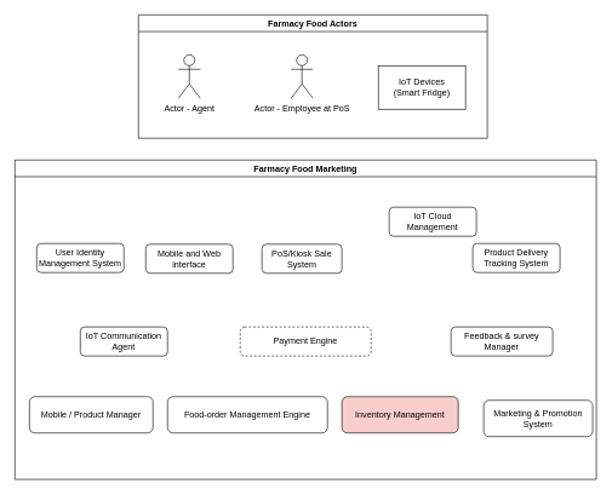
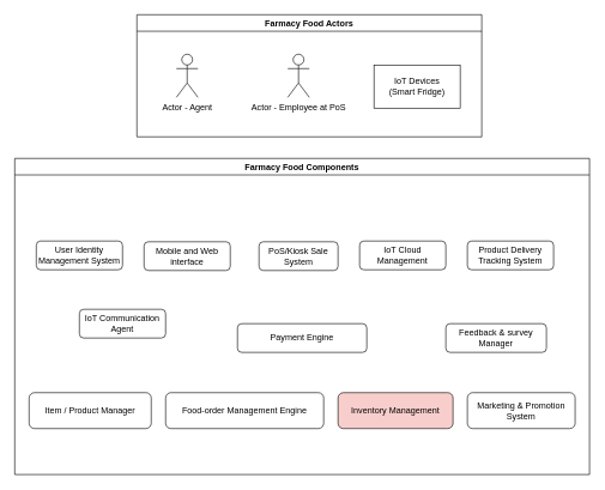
- <mxCell id="6" value="Farmacy Food Marketing" style="swimlane;" parent="1" vertex="1"><mxGeometry x="20" y="220" width="800" height="440" as="geometry"><mxRectangle x="30" y="380" width="190" height="23" as="alternateBounds" /></mxGeometry></mxCell>
+ <mxCell id="6" value="Farmacy Food Components" style="swimlane;" parent="1" vertex="1"><mxGeometry x="20" y="220" width="800" height="440" as="geometry"><mxRectangle x="30" y="380" width="190" height="23" as="alternateBounds" /></mxGeometry></mxCell>
- <mxCell id="15" value="&lt;p&gt;&lt;span&gt;IoT Cloud Management&lt;/span&gt;&lt;/p&gt;" style="rounded=1;whiteSpace=wrap;html=1;" parent="6" vertex="1"><mxGeometry x="515" y="65" width="120" height="40" as="geometry" /></mxCell>
+ <mxCell id="15" value="&lt;p&gt;&lt;span&gt;IoT Cloud Management&lt;/span&gt;&lt;/p&gt;" style="rounded=1;whiteSpace=wrap;html=1;" parent="6" vertex="1"><mxGeometry x="480" y="115" width="120" height="40" as="geometry" /></mxCell>
- <mxCell id="13" value="&lt;p&gt;&lt;span&gt;IoT Communication Agent&lt;/span&gt;&lt;/p&gt;" style="rounded=1;whiteSpace=wrap;html=1;" parent="6" vertex="1"><mxGeometry x="90" y="230" width="120" height="40" as="geometry" /></mxCell>
+ <mxCell id="13" value="&lt;p&gt;&lt;span&gt;IoT Communication Agent&lt;/span&gt;&lt;/p&gt;" style="rounded=1;whiteSpace=wrap;html=1;" parent="6" vertex="1"><mxGeometry x="90" y="210" width="120" height="40" as="geometry" /></mxCell>
- <mxCell id="12" value="&lt;p&gt;&lt;span&gt;Payment Engine&lt;/span&gt;&lt;/p&gt;" style="rounded=1;whiteSpace=wrap;html=1;dashed=1;" parent="6" vertex="1"><mxGeometry x="310" y="230" width="180" height="40" as="geometry" /></mxCell>
+ <mxCell id="12" value="&lt;p&gt;&lt;span&gt;Payment Engine&lt;/span&gt;&lt;/p&gt;" style="rounded=1;whiteSpace=wrap;html=1;" parent="6" vertex="1"><mxGeometry x="310" y="230" width="180" height="40" as="geometry" /></mxCell>
- <mxCell id="8" value="Mobile / Product Manager" style="rounded=1;whiteSpace=wrap;html=1;" parent="6" vertex="1"><mxGeometry x="20" y="326" width="170" height="50" as="geometry" /></mxCell>
+ <mxCell id="8" value="Item / Product Manager" style="rounded=1;whiteSpace=wrap;html=1;" parent="6" vertex="1"><mxGeometry x="20" y="326" width="170" height="50" as="geometry" /></mxCell>
- <mxCell id="14" value="Marketing &amp;amp; Promotion System" style="rounded=1;whiteSpace=wrap;html=1;" parent="6" vertex="1"><mxGeometry x="645" y="331" width="150" height="50" as="geometry" /></mxCell>
+ <mxCell id="14" value="Marketing &amp;amp; Promotion System" style="rounded=1;whiteSpace=wrap;html=1;" parent="6" vertex="1"><mxGeometry x="630" y="326" width="150" height="50" as="geometry" /></mxCell>
